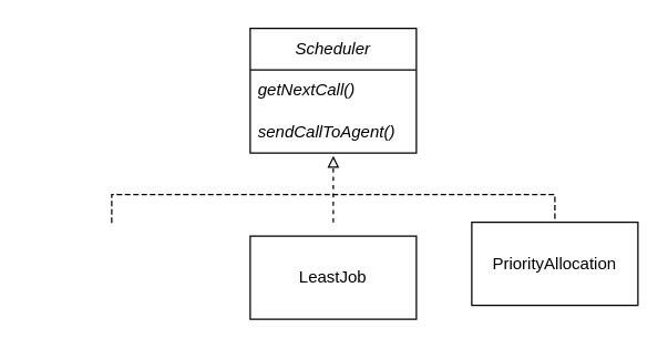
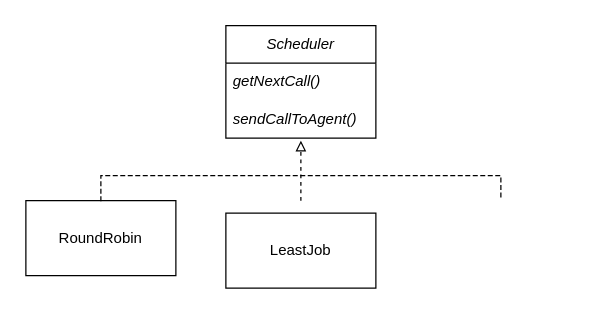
+ <mxCell id="7" value="RoundRobin" style="rounded=0;whiteSpace=wrap;html=1;" vertex="1" parent="1"><mxGeometry x="20" y="160" width="120" height="60" as="geometry" /></mxCell>
- <mxCell id="5" value="PriorityAllocation" style="rounded=0;whiteSpace=wrap;html=1;" vertex="1" parent="1"><mxGeometry x="340" y="160" width="120" height="60" as="geometry" /></mxCell>
